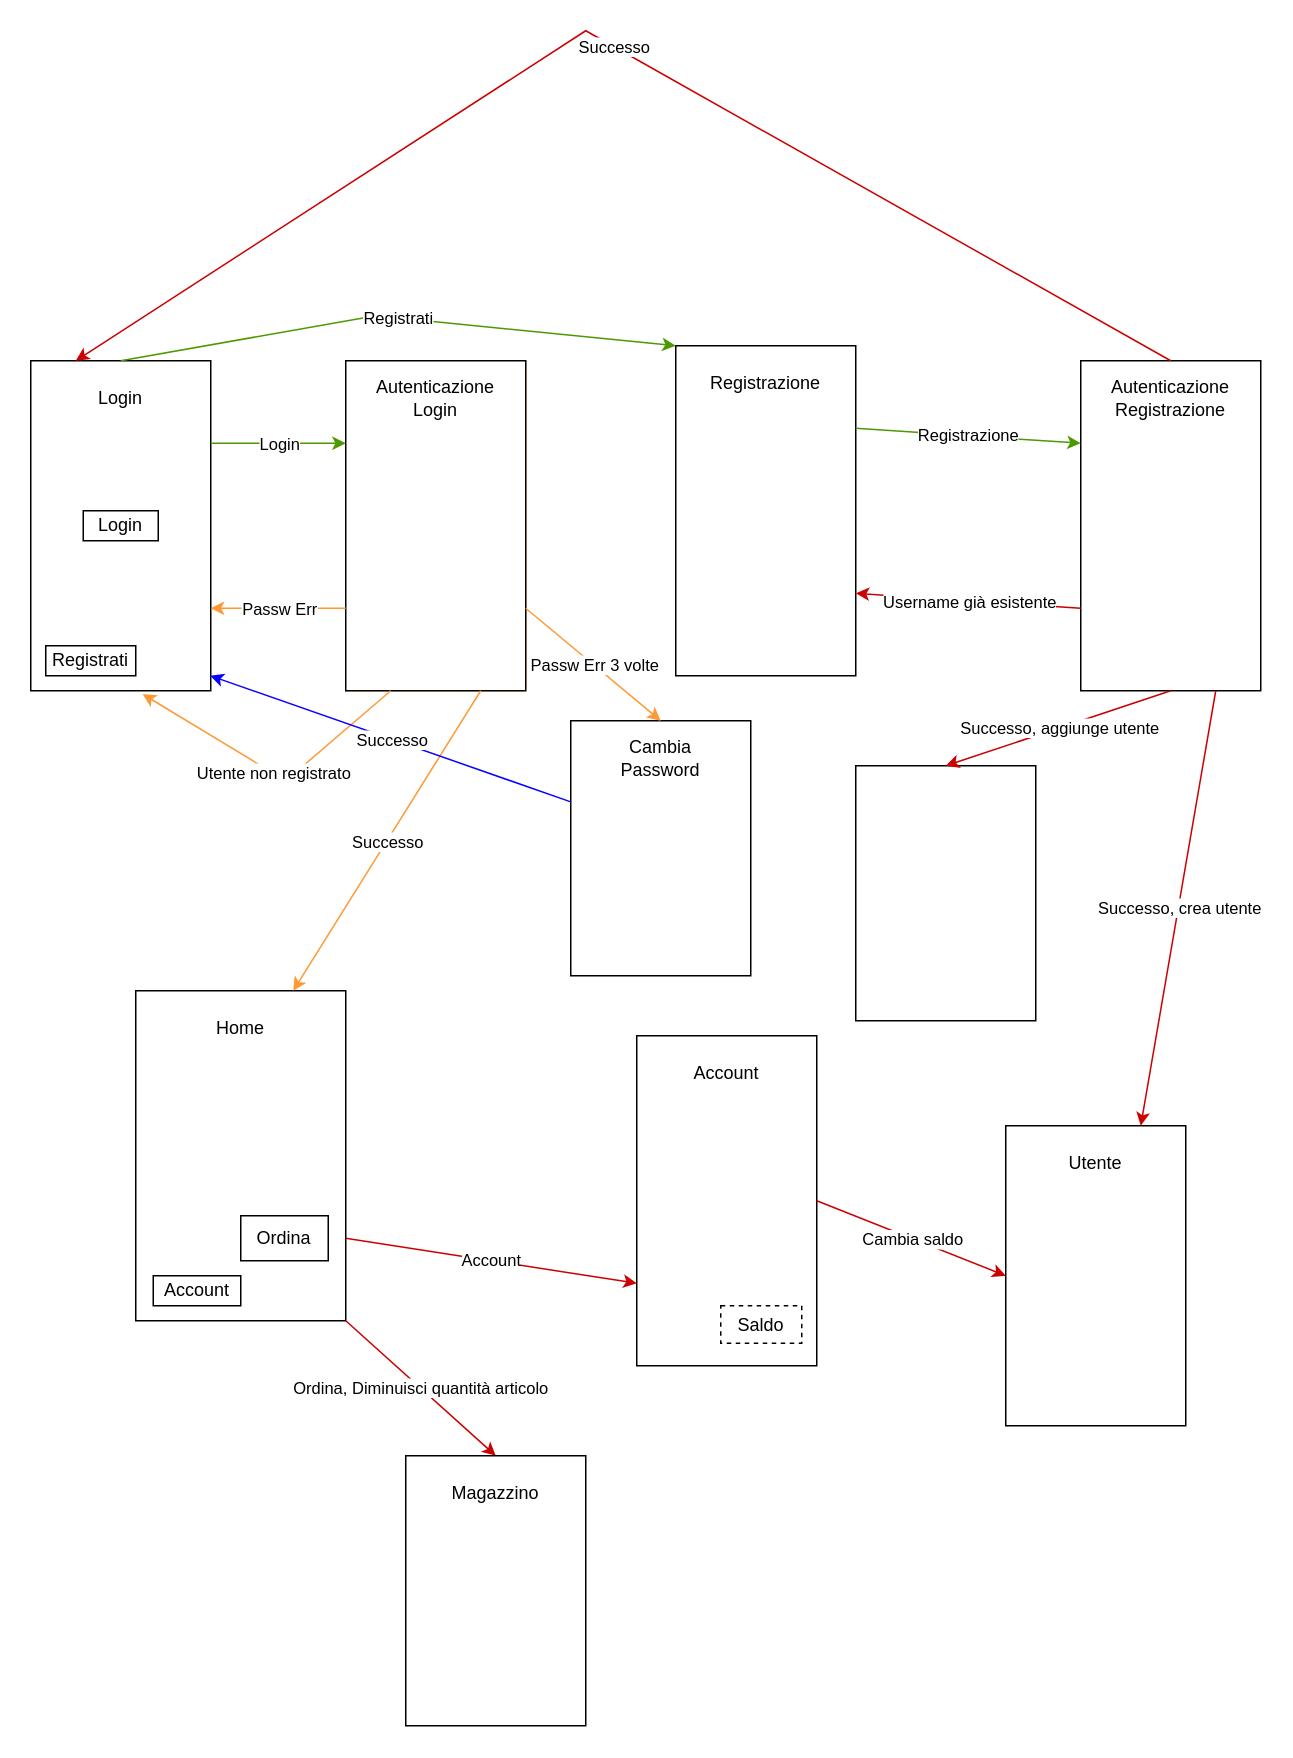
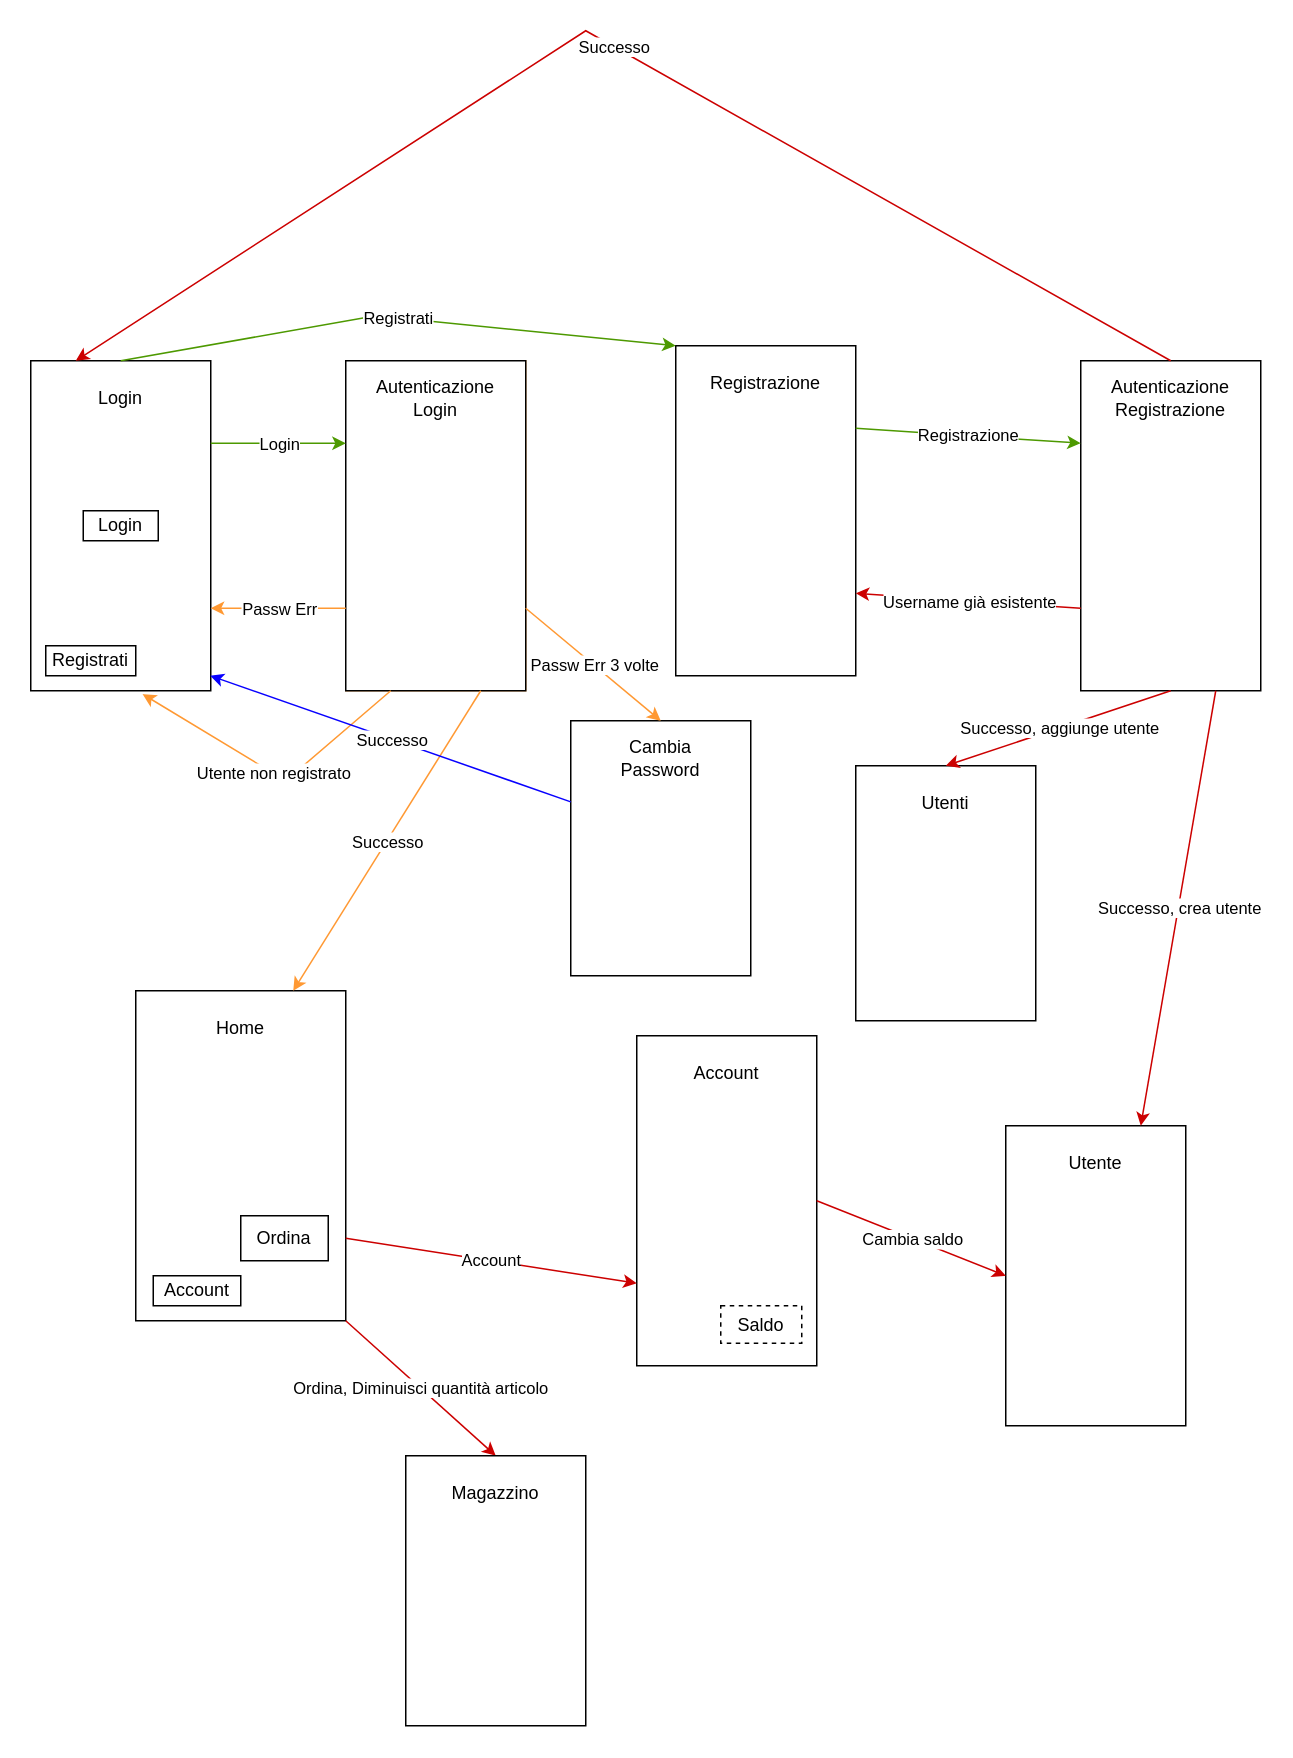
+ <mxCell id="57" value="Utenti" style="text;html=1;strokeColor=none;fillColor=none;align=center;verticalAlign=middle;whiteSpace=wrap;rounded=0;" vertex="1" parent="55"><mxGeometry x="30" y="10" width="60" height="30" as="geometry" /></mxCell>
